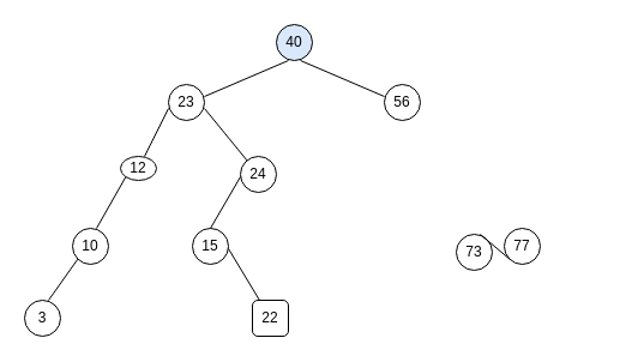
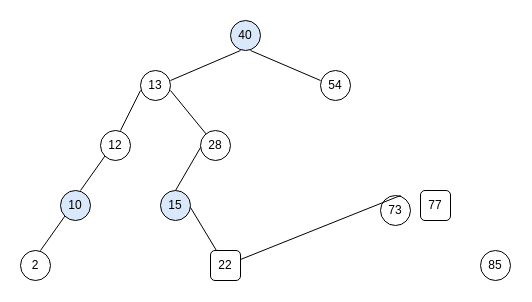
- <mxCell id="5" value="23" style="ellipse;whiteSpace=wrap;html=1;aspect=fixed;" parent="1" vertex="1"><mxGeometry x="140" y="70" width="30" height="30" as="geometry" /></mxCell>
+ <mxCell id="5" value="13" style="ellipse;whiteSpace=wrap;html=1;aspect=fixed;" parent="1" vertex="1"><mxGeometry x="140" y="70" width="30" height="30" as="geometry" /></mxCell>
- <mxCell id="6" value="56" style="ellipse;whiteSpace=wrap;html=1;aspect=fixed;" parent="1" vertex="1"><mxGeometry x="320" y="70" width="30" height="30" as="geometry" /></mxCell>
+ <mxCell id="6" value="54" style="ellipse;whiteSpace=wrap;html=1;aspect=fixed;" parent="1" vertex="1"><mxGeometry x="320" y="70" width="30" height="30" as="geometry" /></mxCell>
- <mxCell id="7" value="12" style="ellipse;whiteSpace=wrap;html=1;aspect=fixed;" parent="1" vertex="1"><mxGeometry x="100" y="130" width="30" height="20" as="geometry" /></mxCell>
+ <mxCell id="7" value="12" style="ellipse;whiteSpace=wrap;html=1;aspect=fixed;" parent="1" vertex="1"><mxGeometry x="100" y="130" width="30" height="30" as="geometry" /></mxCell>
- <mxCell id="10" value="24" style="ellipse;whiteSpace=wrap;html=1;aspect=fixed;" parent="1" vertex="1"><mxGeometry x="200" y="130" width="30" height="30" as="geometry" /></mxCell>
+ <mxCell id="10" value="28" style="ellipse;whiteSpace=wrap;html=1;aspect=fixed;" parent="1" vertex="1"><mxGeometry x="200" y="130" width="30" height="30" as="geometry" /></mxCell>
- <mxCell id="8" value="10" style="ellipse;whiteSpace=wrap;html=1;aspect=fixed;" parent="1" vertex="1"><mxGeometry x="60" y="190" width="30" height="30" as="geometry" /></mxCell>
+ <mxCell id="8" value="10" style="ellipse;whiteSpace=wrap;html=1;aspect=fixed;fillColor=#dae8fc;" parent="1" vertex="1"><mxGeometry x="60" y="190" width="30" height="30" as="geometry" /></mxCell>
- <mxCell id="11" value="15" style="ellipse;whiteSpace=wrap;html=1;aspect=fixed;" parent="1" vertex="1"><mxGeometry x="160" y="190" width="30" height="30" as="geometry" /></mxCell>
+ <mxCell id="11" value="15" style="ellipse;whiteSpace=wrap;html=1;aspect=fixed;fillColor=#dae8fc;" parent="1" vertex="1"><mxGeometry x="160" y="190" width="30" height="30" as="geometry" /></mxCell>
- <mxCell id="13" value="77" style="ellipse;whiteSpace=wrap;html=1;aspect=fixed;" parent="1" vertex="1"><mxGeometry x="420" y="190" width="30" height="30" as="geometry" /></mxCell>
+ <mxCell id="13" value="77" style="whiteSpace=wrap;html=1;aspect=fixed;rounded=1;" parent="1" vertex="1"><mxGeometry x="420" y="190" width="30" height="30" as="geometry" /></mxCell>
- <mxCell id="22" value="" style="endArrow=none;html=1;rounded=0;exitX=0.667;exitY=0;exitDx=0;exitDy=0;exitPerimeter=0;entryX=0;entryY=1;entryDx=0;entryDy=0;" parent="1" source="14" target="13" edge="1"><mxGeometry width="50" height="50" relative="1" as="geometry"><mxPoint x="458" y="250" as="sourcePoint" /><mxPoint x="420" y="212" as="targetPoint" /></mxGeometry></mxCell>
+ <mxCell id="22" value="" style="endArrow=none;html=1;rounded=0;exitX=0.667;exitY=0;exitDx=0;exitDy=0;exitPerimeter=0;" parent="1" source="14" target="12" edge="1"><mxGeometry width="50" height="50" relative="1" as="geometry"><mxPoint x="458" y="250" as="sourcePoint" /><mxPoint x="420" y="212" as="targetPoint" /></mxGeometry></mxCell>
- <mxCell id="9" value="3" style="ellipse;whiteSpace=wrap;html=1;aspect=fixed;" parent="1" vertex="1"><mxGeometry x="20" y="250" width="30" height="30" as="geometry" /></mxCell>
+ <mxCell id="9" value="2" style="ellipse;whiteSpace=wrap;html=1;aspect=fixed;" parent="1" vertex="1"><mxGeometry x="20" y="250" width="30" height="30" as="geometry" /></mxCell>
+ <mxCell id="15" value="85" style="ellipse;whiteSpace=wrap;html=1;aspect=fixed;" parent="1" vertex="1"><mxGeometry x="480" y="250" width="30" height="30" as="geometry" /></mxCell>
